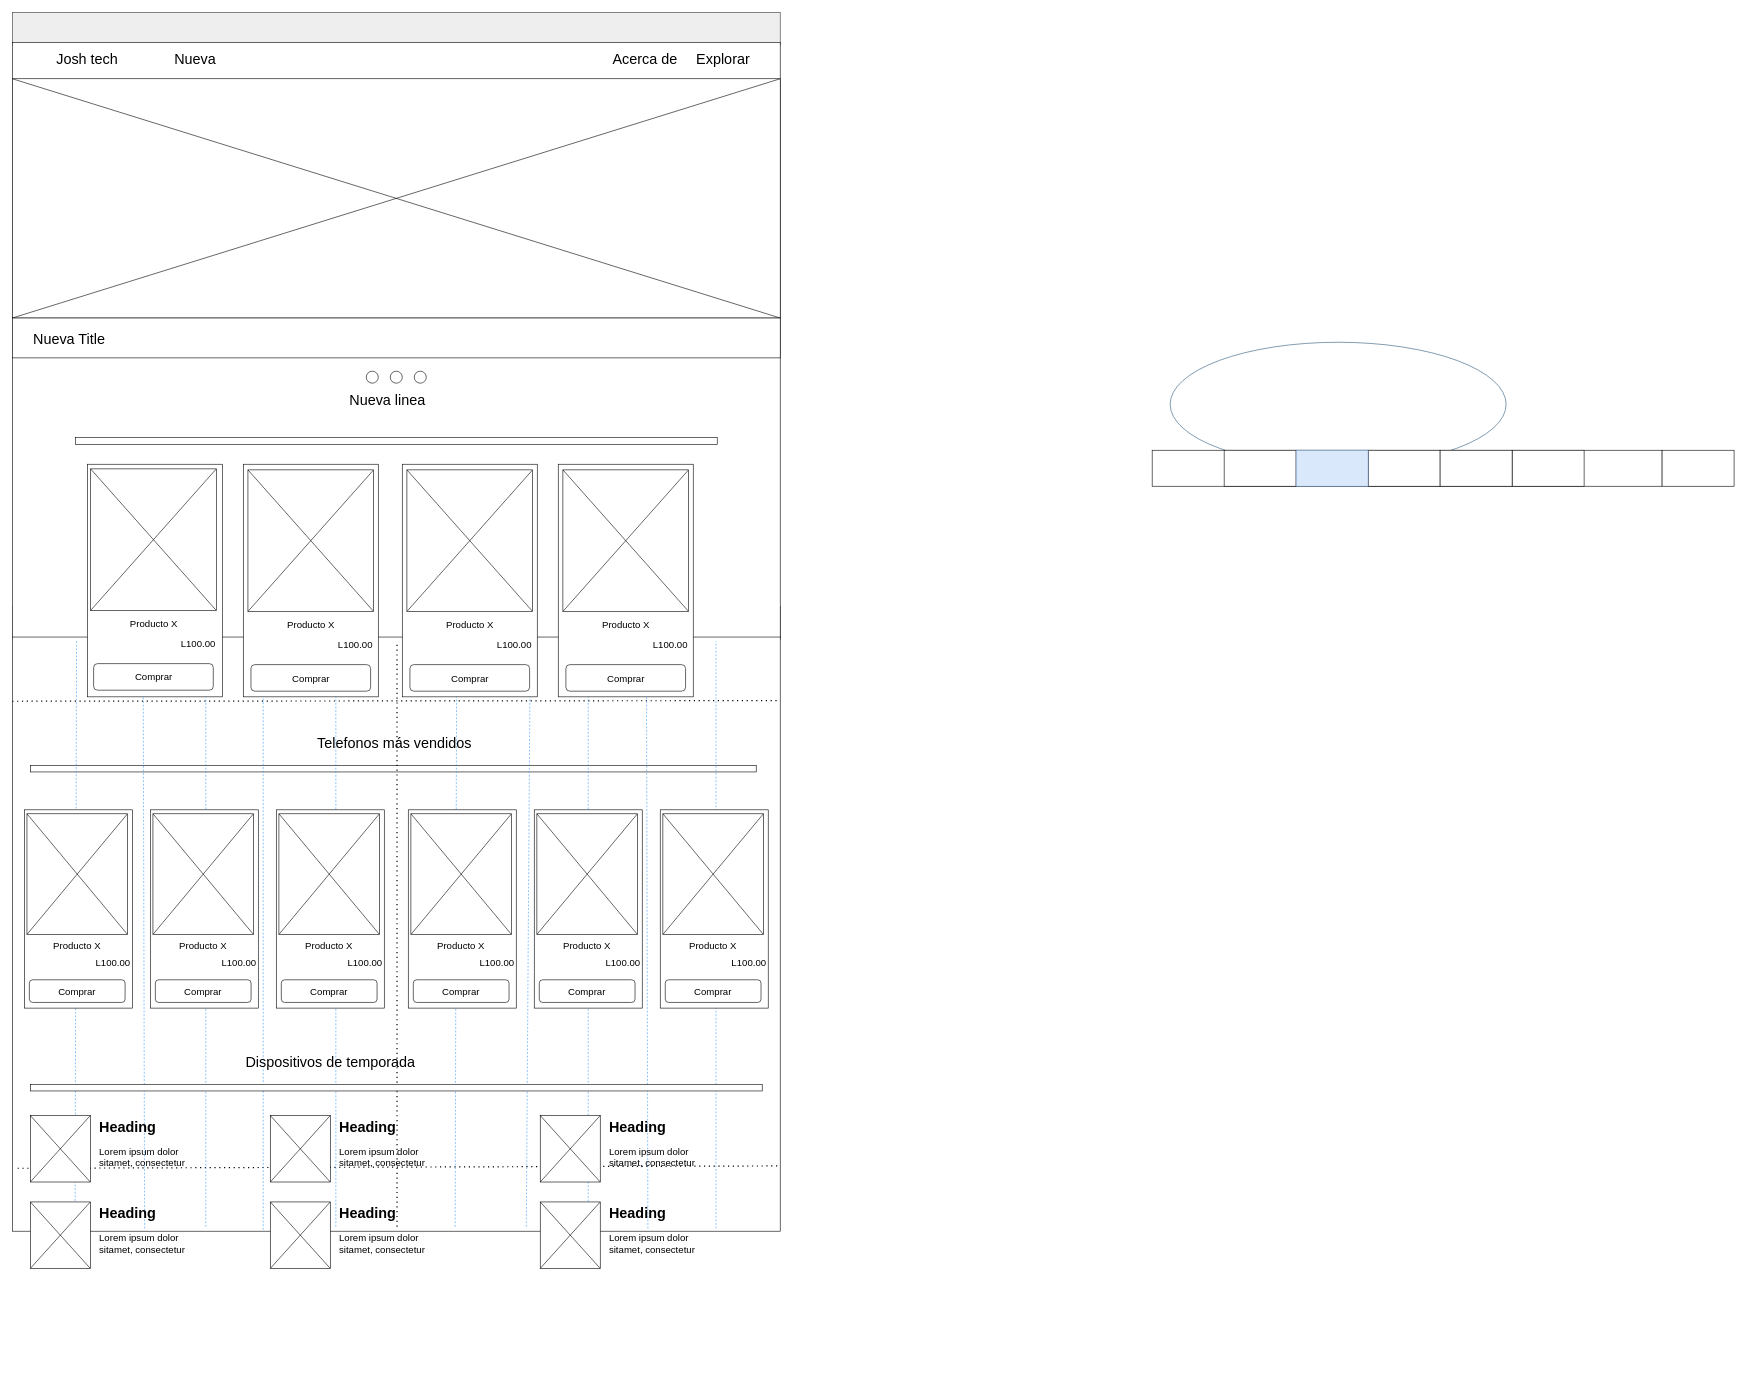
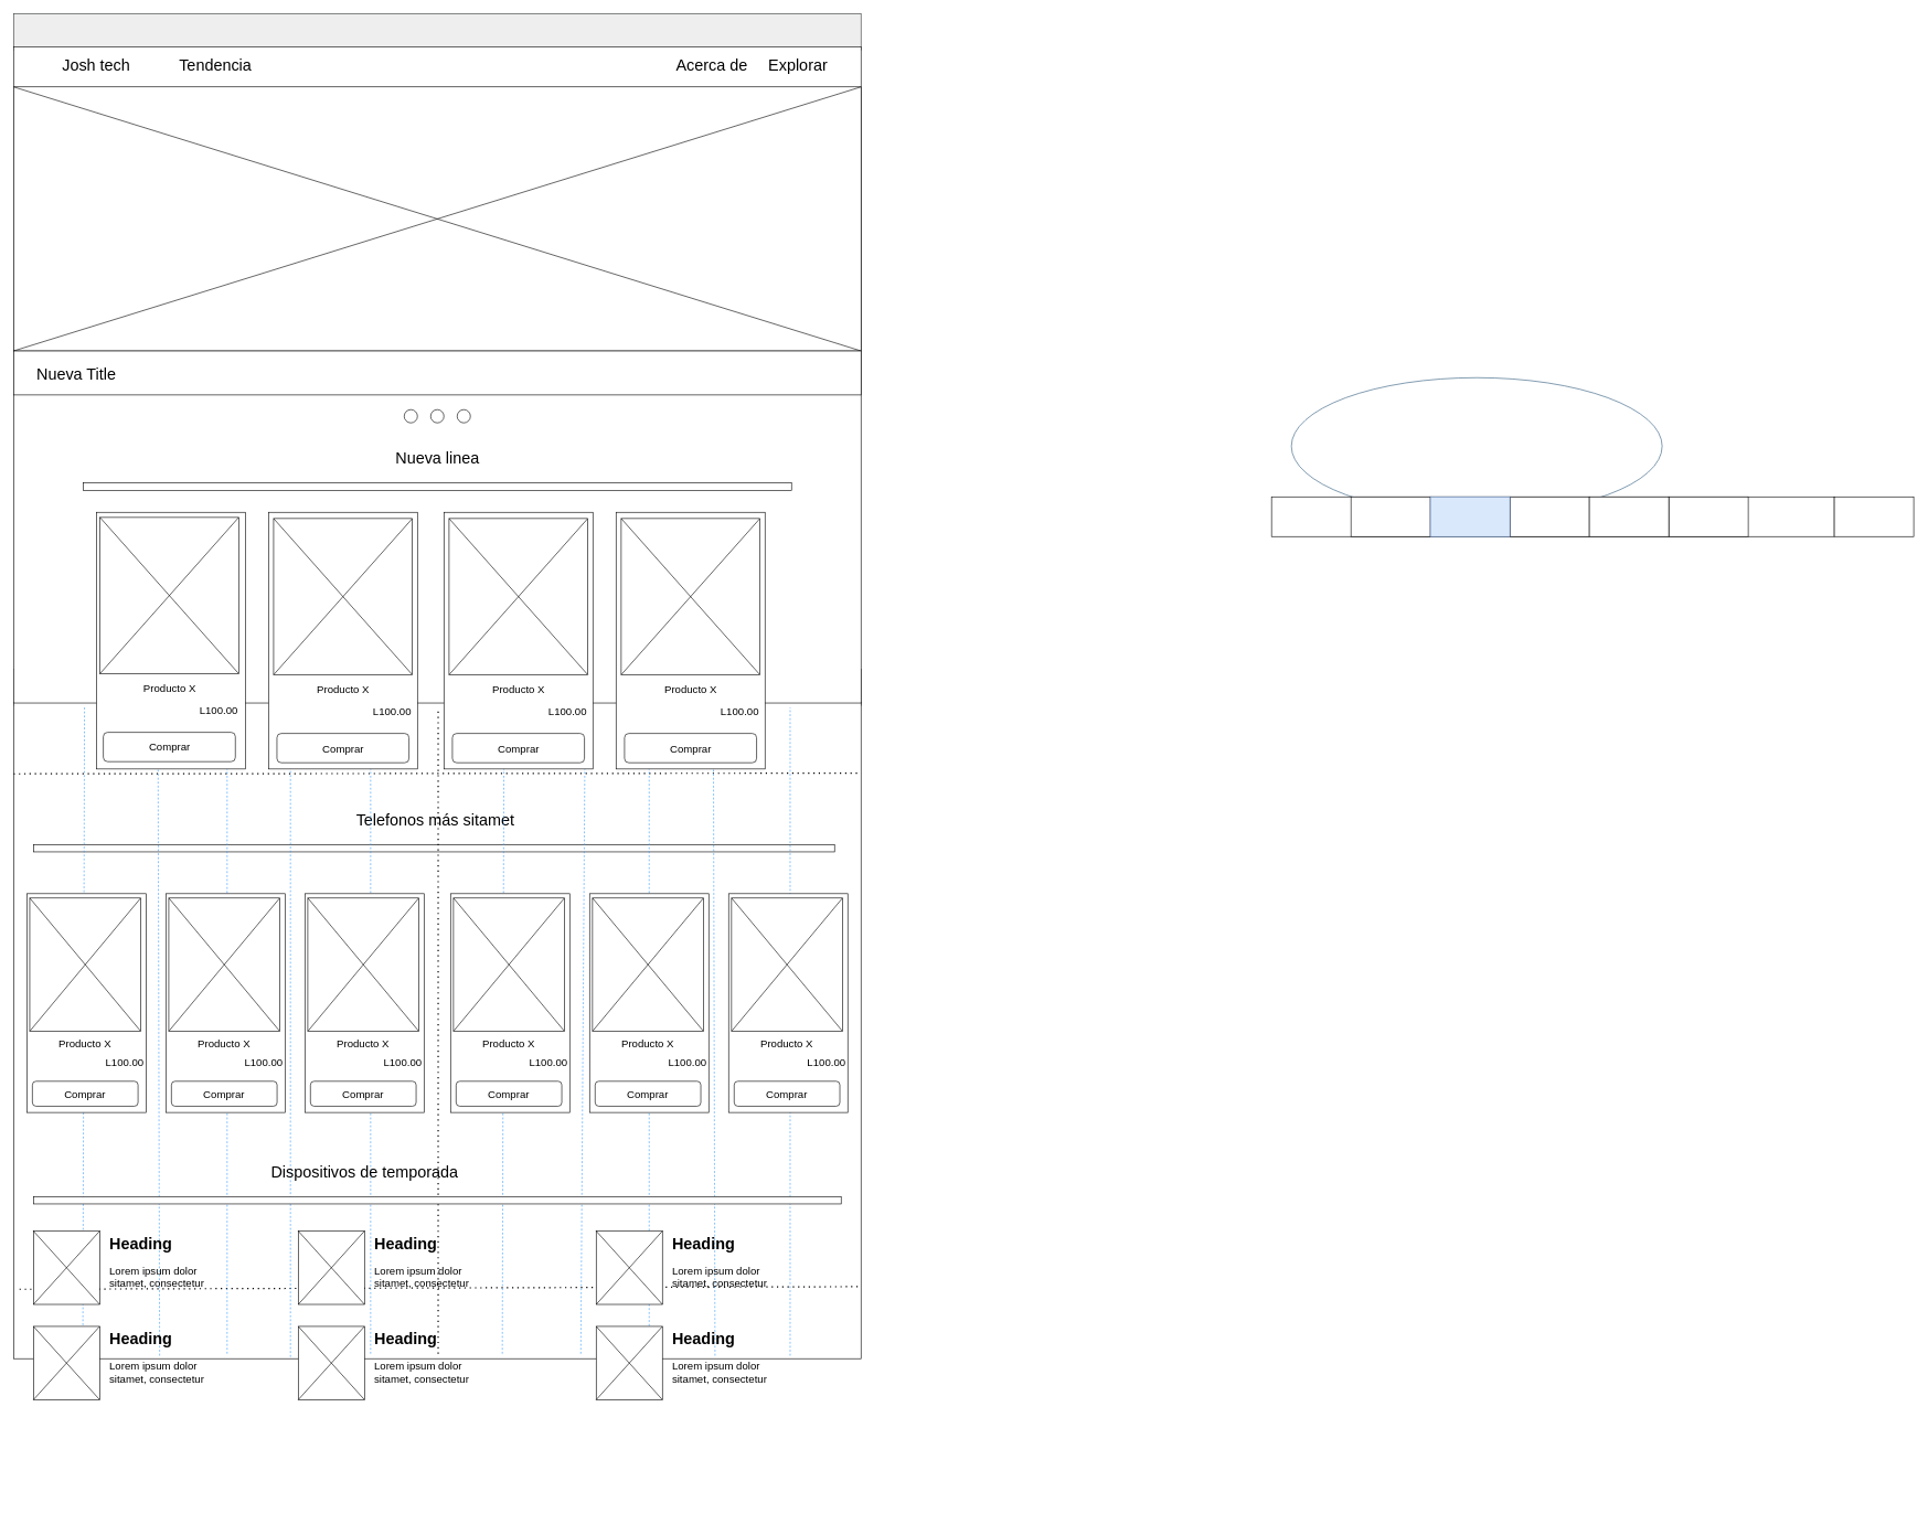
- <mxCell id="161" value="Nueva" style="text;html=1;strokeColor=none;fillColor=none;align=center;verticalAlign=middle;whiteSpace=wrap;rounded=0;fontSize=24;" parent="3" vertex="1"><mxGeometry x="200" y="66.471" width="210" height="22.157" as="geometry" /></mxCell>
+ <mxCell id="161" value="Tendencia" style="text;html=1;strokeColor=none;fillColor=none;align=center;verticalAlign=middle;whiteSpace=wrap;rounded=0;fontSize=24;" parent="3" vertex="1"><mxGeometry x="200" y="66.471" width="210" height="22.157" as="geometry" /></mxCell>
- <mxCell id="126" value="Nueva linea" style="text;html=1;strokeColor=none;fillColor=none;align=center;verticalAlign=middle;whiteSpace=wrap;rounded=0;fontSize=24;" parent="3" vertex="1"><mxGeometry x="502.5" y="636.382" width="245" height="22.157" as="geometry" /></mxCell>
+ <mxCell id="126" value="Nueva linea" style="text;html=1;strokeColor=none;fillColor=none;align=center;verticalAlign=middle;whiteSpace=wrap;rounded=0;fontSize=24;" parent="3" vertex="1"><mxGeometry x="517.5" y="661.382" width="245" height="22.157" as="geometry" /></mxCell>
- <mxCell id="7" value="Telefonos más vendidos&amp;nbsp;" style="text;html=1;strokeColor=none;fillColor=none;align=center;verticalAlign=middle;whiteSpace=wrap;rounded=0;fontSize=24;" parent="4" vertex="1"><mxGeometry x="453.75" y="217.137" width="372.5" height="22.157" as="geometry" /></mxCell>
+ <mxCell id="7" value="Telefonos más sitamet&amp;nbsp;" style="text;html=1;strokeColor=none;fillColor=none;align=center;verticalAlign=middle;whiteSpace=wrap;rounded=0;fontSize=24;" parent="4" vertex="1"><mxGeometry x="453.75" y="217.137" width="372.5" height="22.157" as="geometry" /></mxCell>
